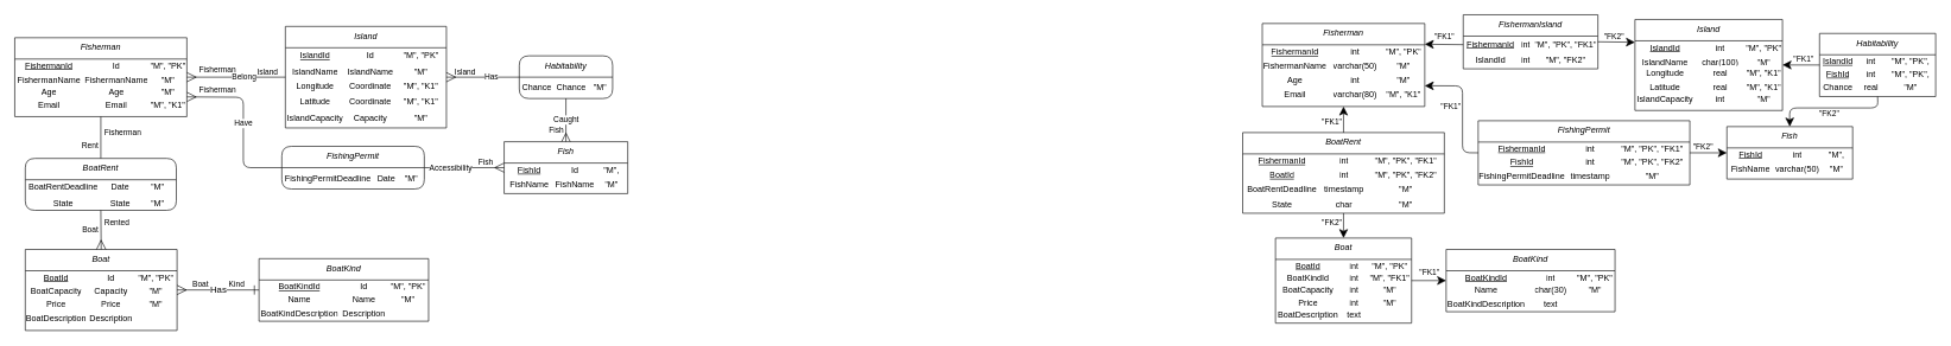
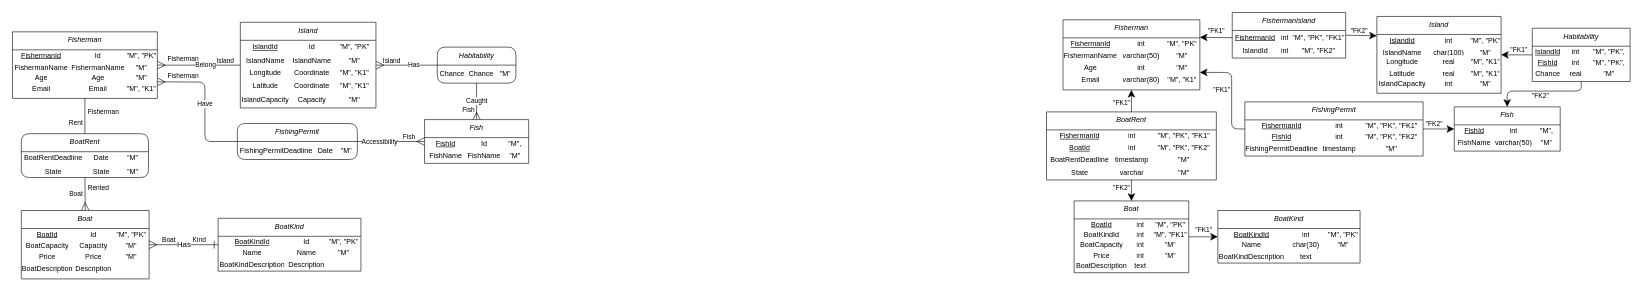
- <mxCell id="179" value="char" style="shape=partialRectangle;html=1;whiteSpace=wrap;connectable=0;fillColor=none;top=0;left=0;bottom=0;right=0;overflow=hidden;strokeColor=none;" parent="177" vertex="1"><mxGeometry x="110" width="64" height="21" as="geometry" /></mxCell>
+ <mxCell id="179" value="varchar" style="shape=partialRectangle;html=1;whiteSpace=wrap;connectable=0;fillColor=none;top=0;left=0;bottom=0;right=0;overflow=hidden;strokeColor=none;" parent="177" vertex="1"><mxGeometry x="110" width="64" height="21" as="geometry" /></mxCell>
